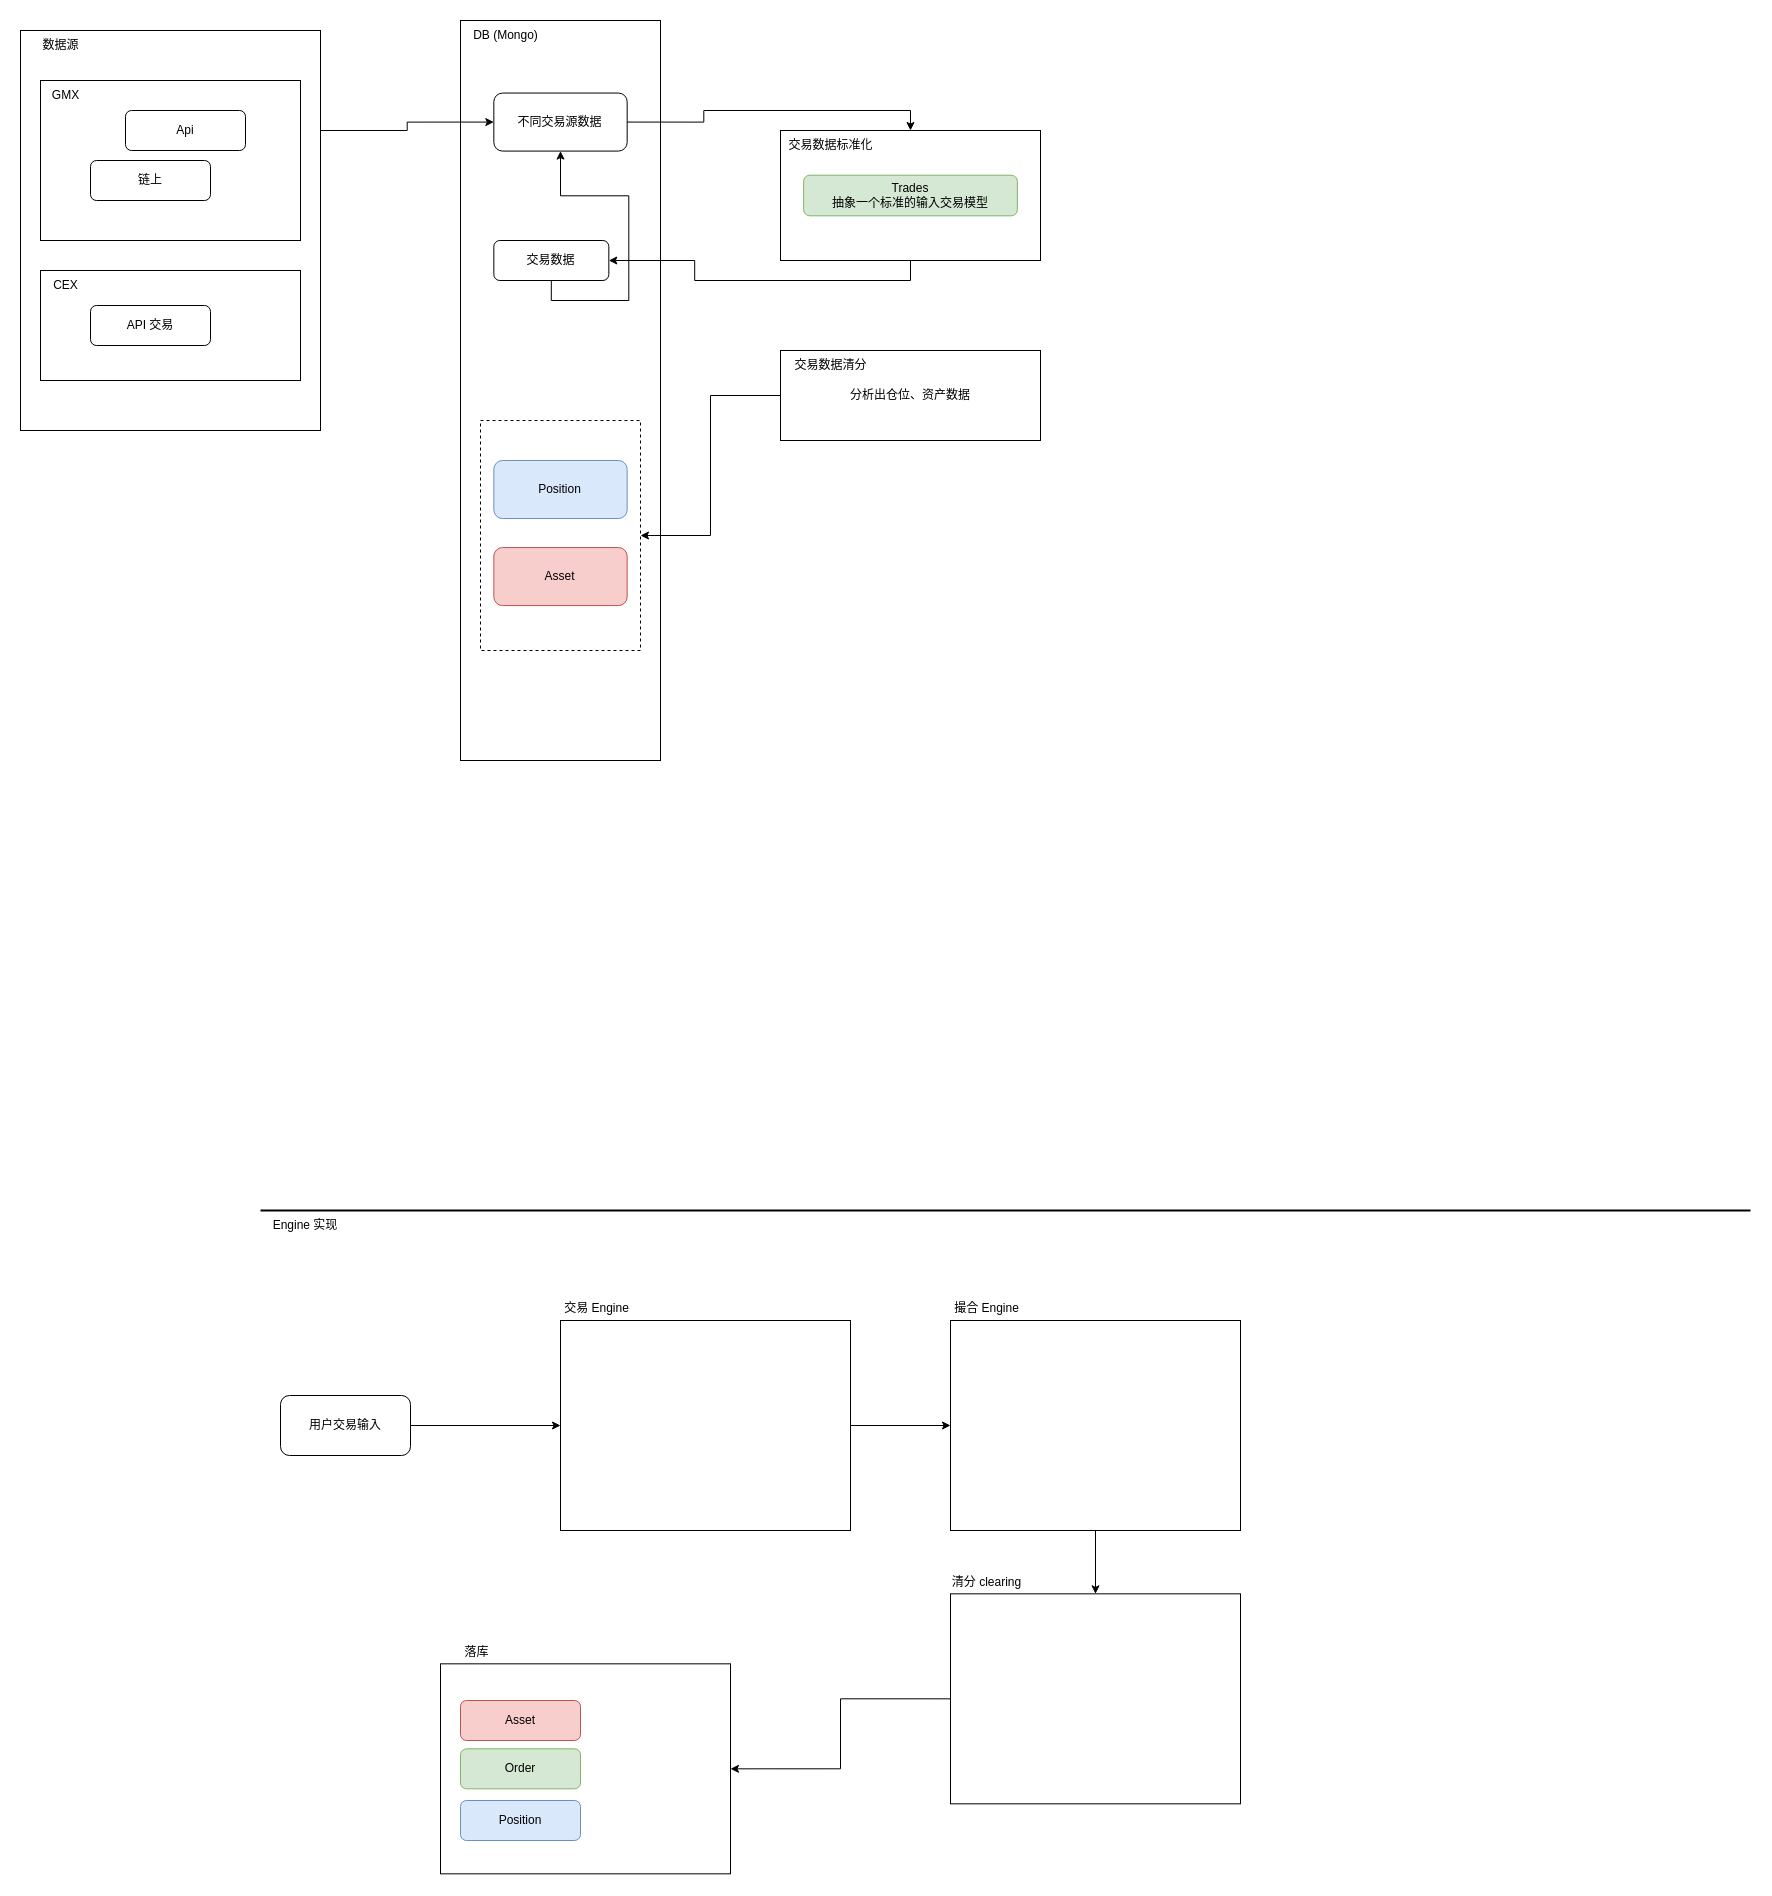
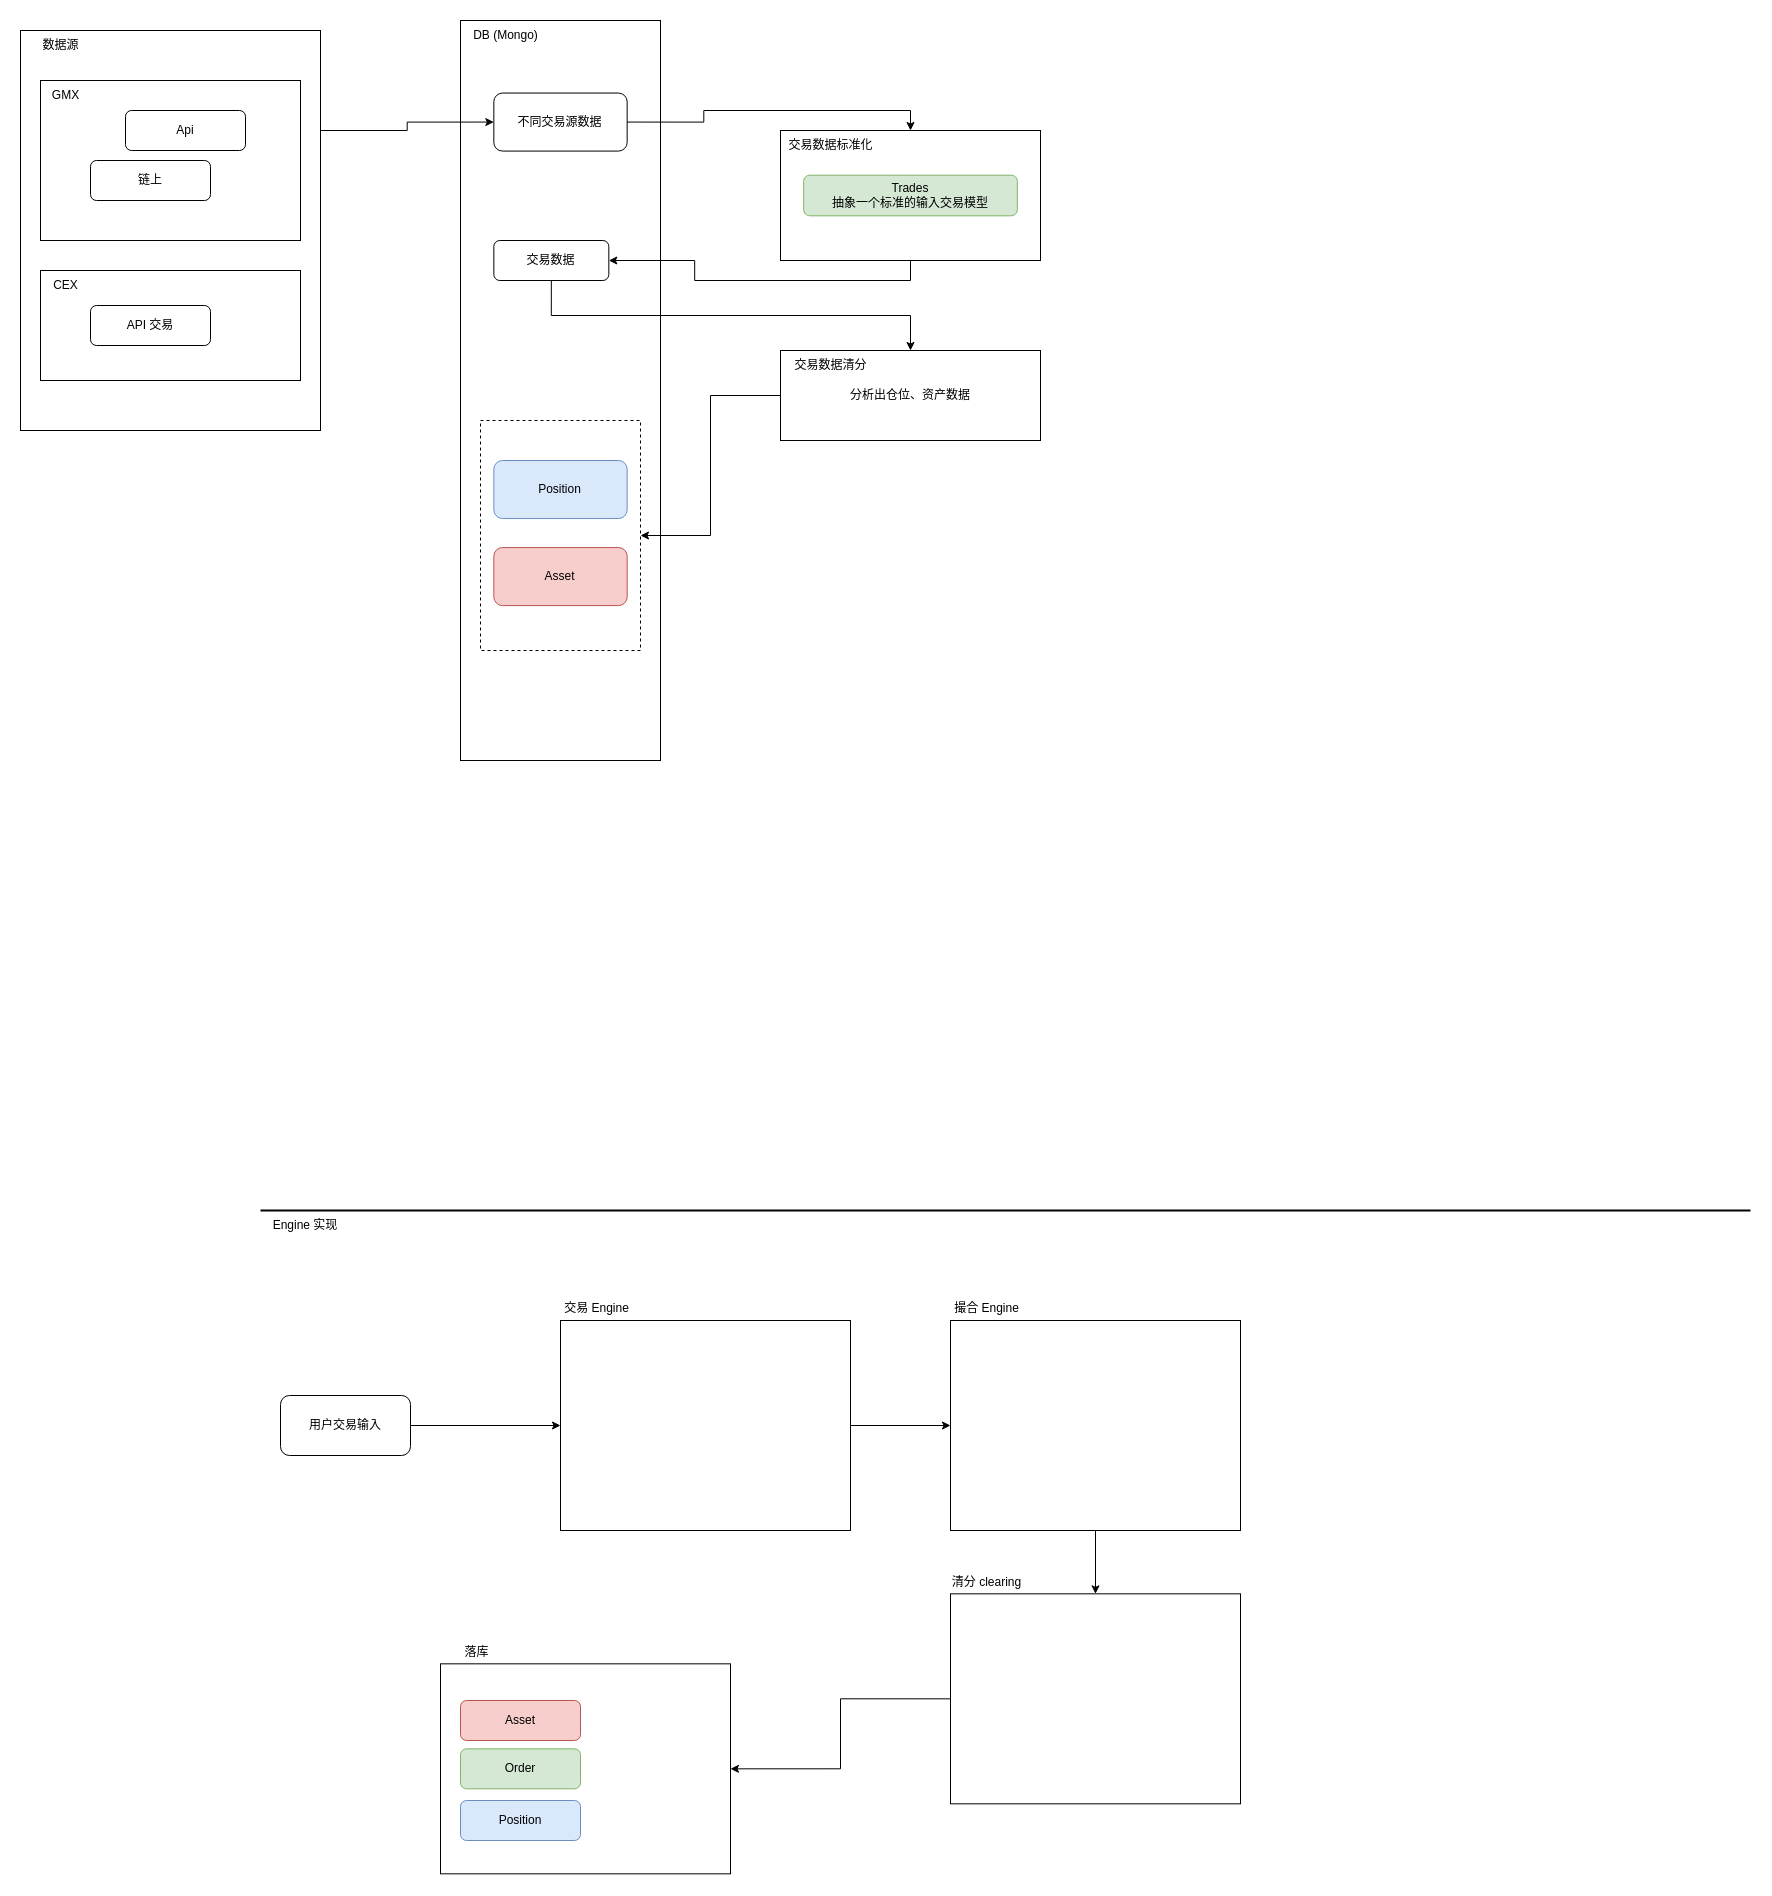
- <mxCell id="64" style="edgeStyle=orthogonalEdgeStyle;rounded=0;orthogonalLoop=1;jettySize=auto;html=1;exitX=0.5;exitY=1;exitDx=0;exitDy=0;" edge="1" parent="1" source="6" target="5"><mxGeometry relative="1" as="geometry" /></mxCell>
+ <mxCell id="64" style="edgeStyle=orthogonalEdgeStyle;rounded=0;orthogonalLoop=1;jettySize=auto;html=1;exitX=0.5;exitY=1;exitDx=0;exitDy=0;entryX=0.5;entryY=0;entryDx=0;entryDy=0;" edge="1" parent="1" source="6" target="62"><mxGeometry relative="1" as="geometry" /></mxCell>
